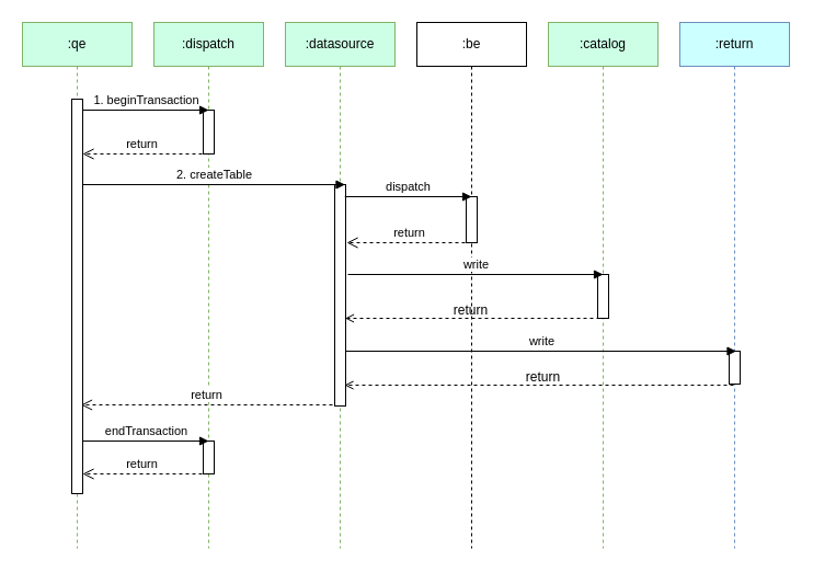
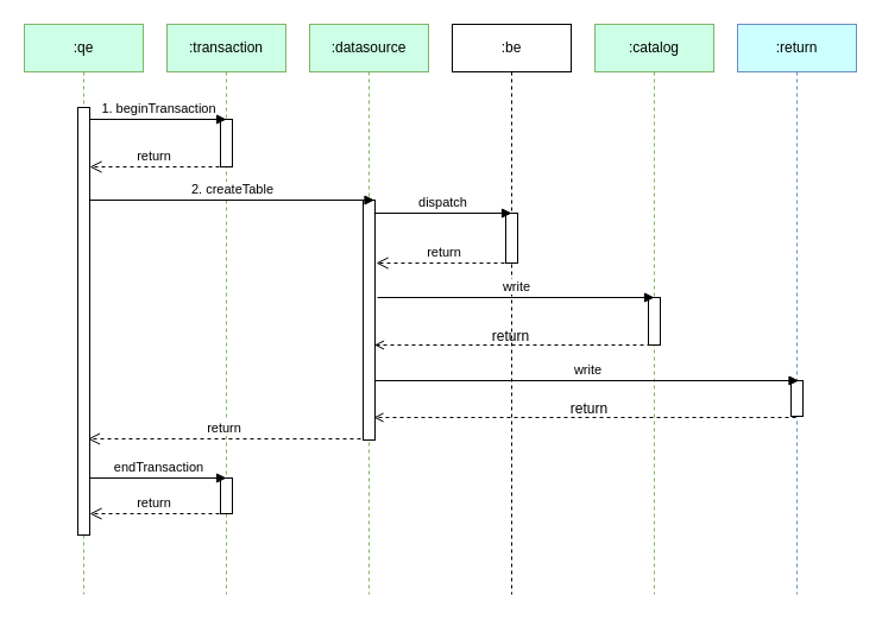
- <mxCell id="2" value=":dispatch" style="shape=umlLifeline;perimeter=lifelinePerimeter;whiteSpace=wrap;html=1;container=1;dropTarget=0;collapsible=0;recursiveResize=0;outlineConnect=0;portConstraint=eastwest;newEdgeStyle={&quot;curved&quot;:0,&quot;rounded&quot;:0};fillColor=#CCFFE6;strokeColor=#82b366;" vertex="1" parent="1"><mxGeometry x="140" y="20" width="100" height="480" as="geometry" /></mxCell>
+ <mxCell id="2" value=":transaction" style="shape=umlLifeline;perimeter=lifelinePerimeter;whiteSpace=wrap;html=1;container=1;dropTarget=0;collapsible=0;recursiveResize=0;outlineConnect=0;portConstraint=eastwest;newEdgeStyle={&quot;curved&quot;:0,&quot;rounded&quot;:0};fillColor=#CCFFE6;strokeColor=#82b366;" vertex="1" parent="1"><mxGeometry x="140" y="20" width="100" height="480" as="geometry" /></mxCell>
